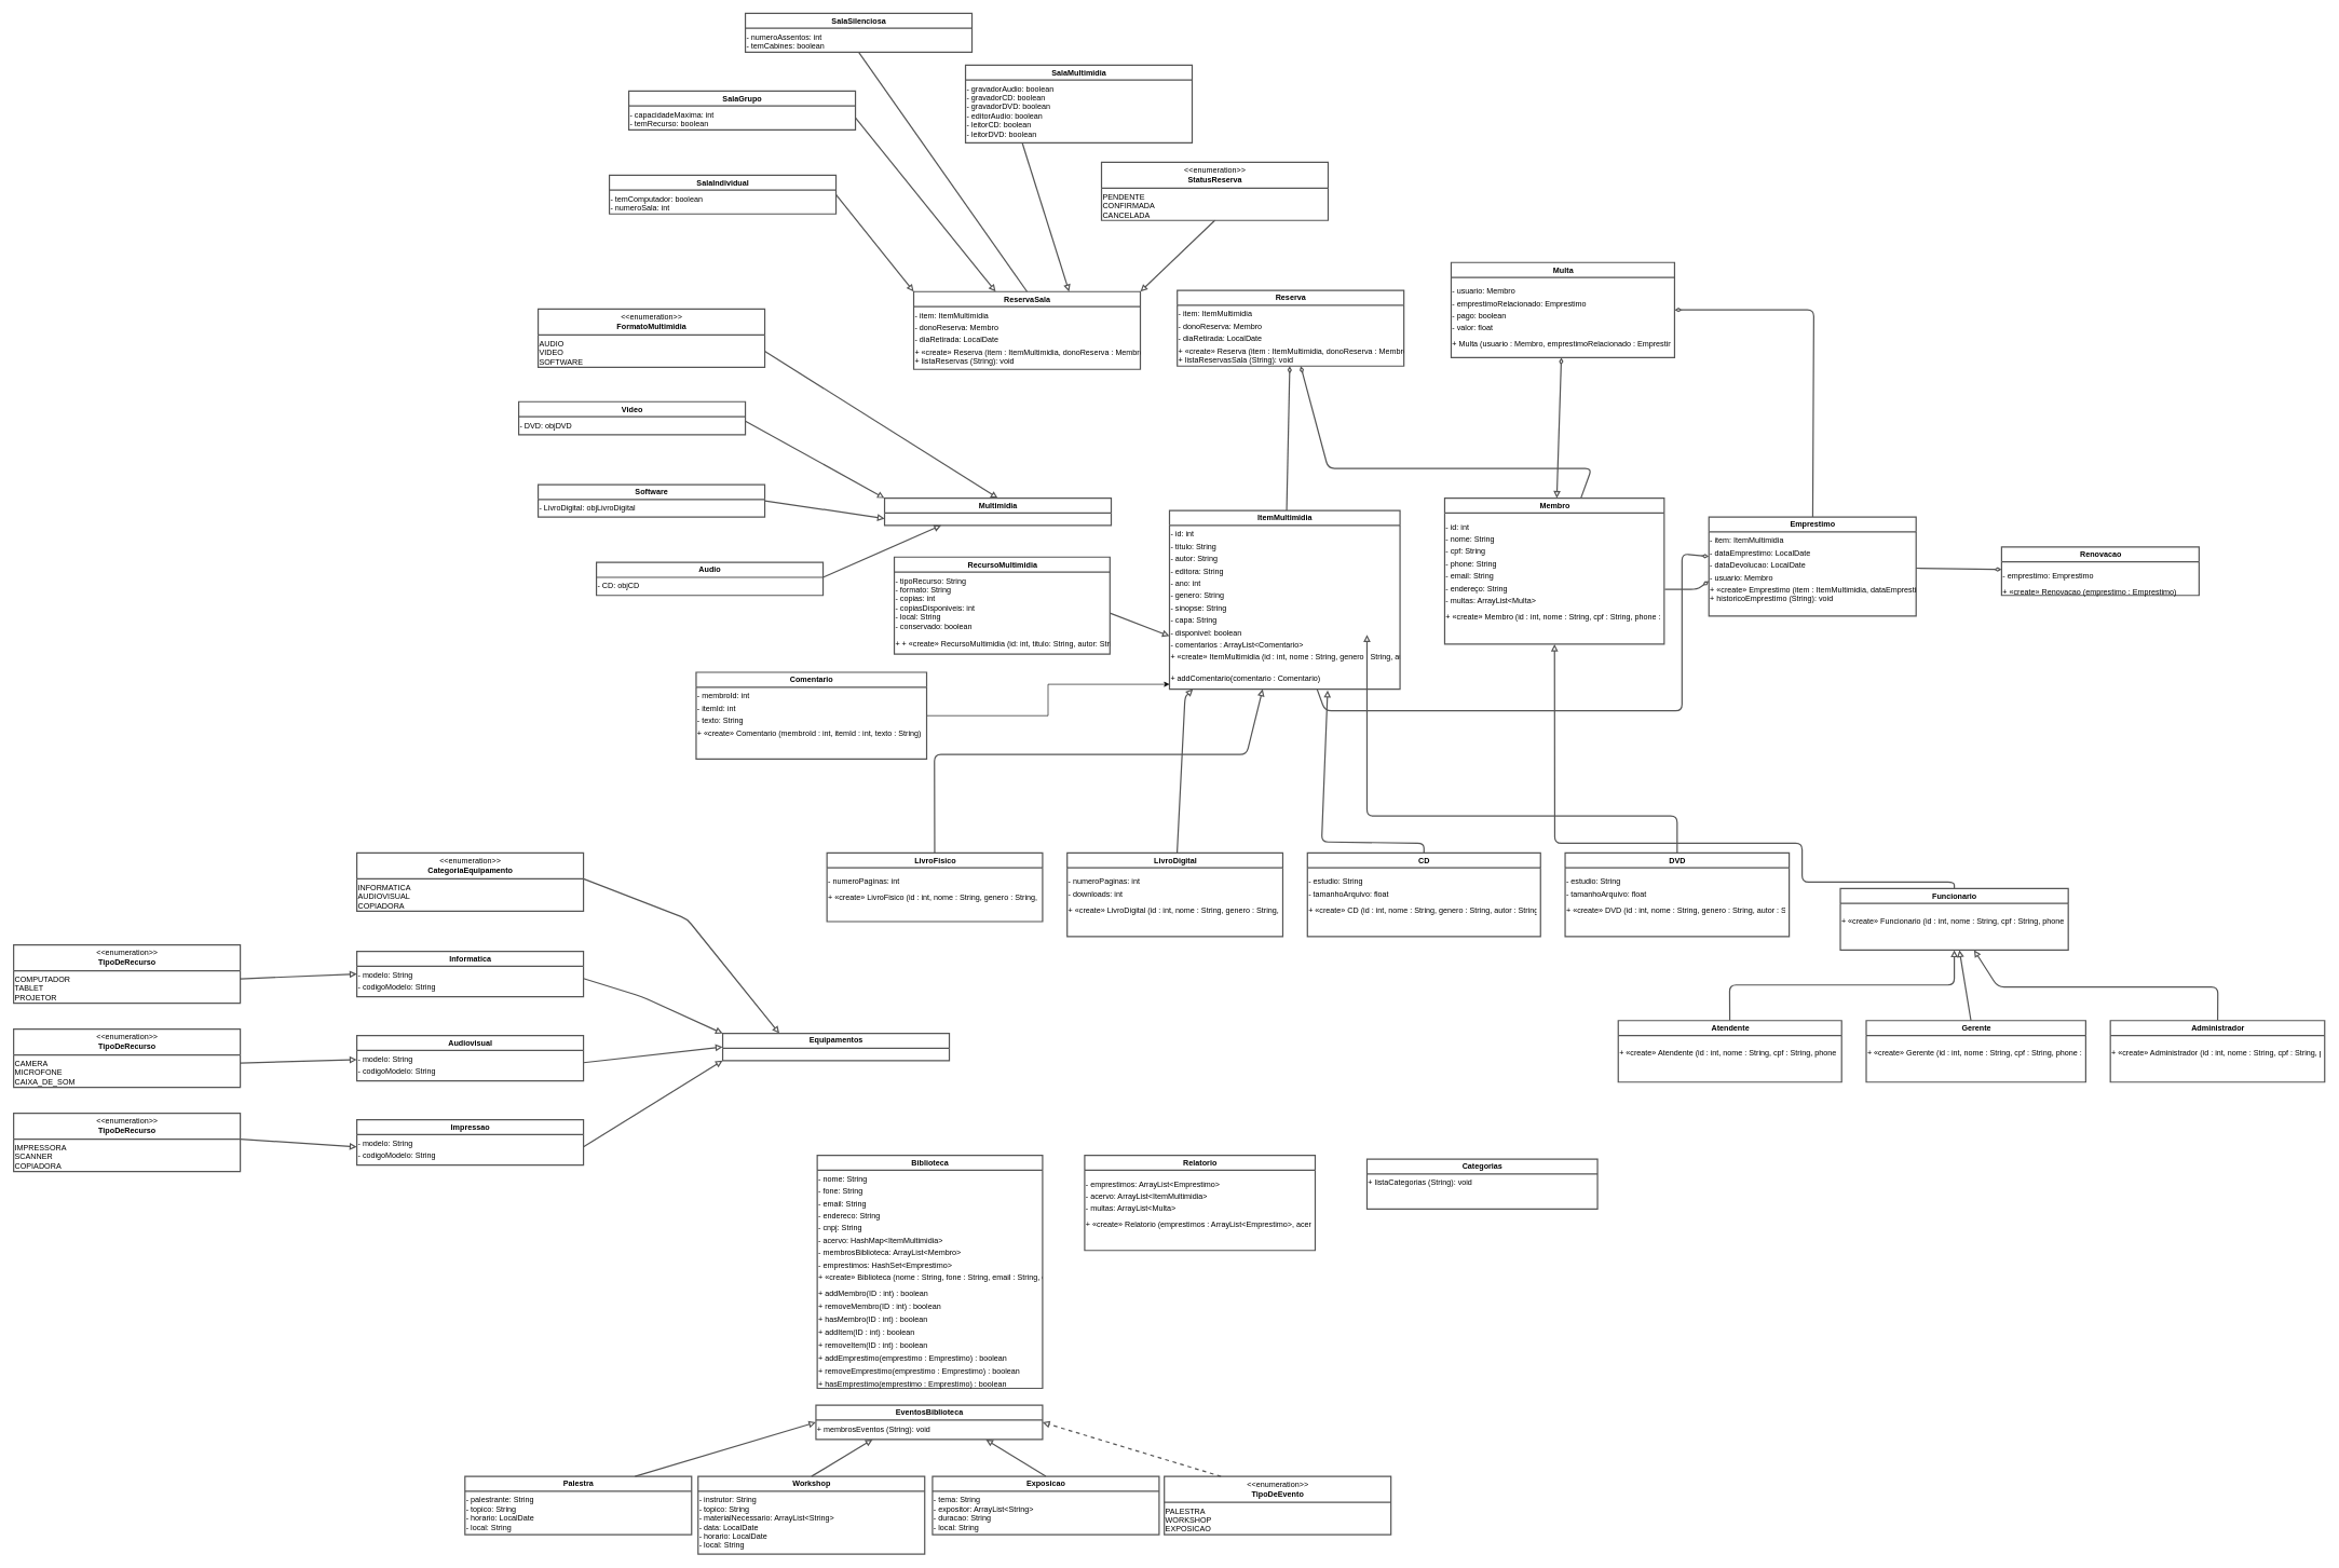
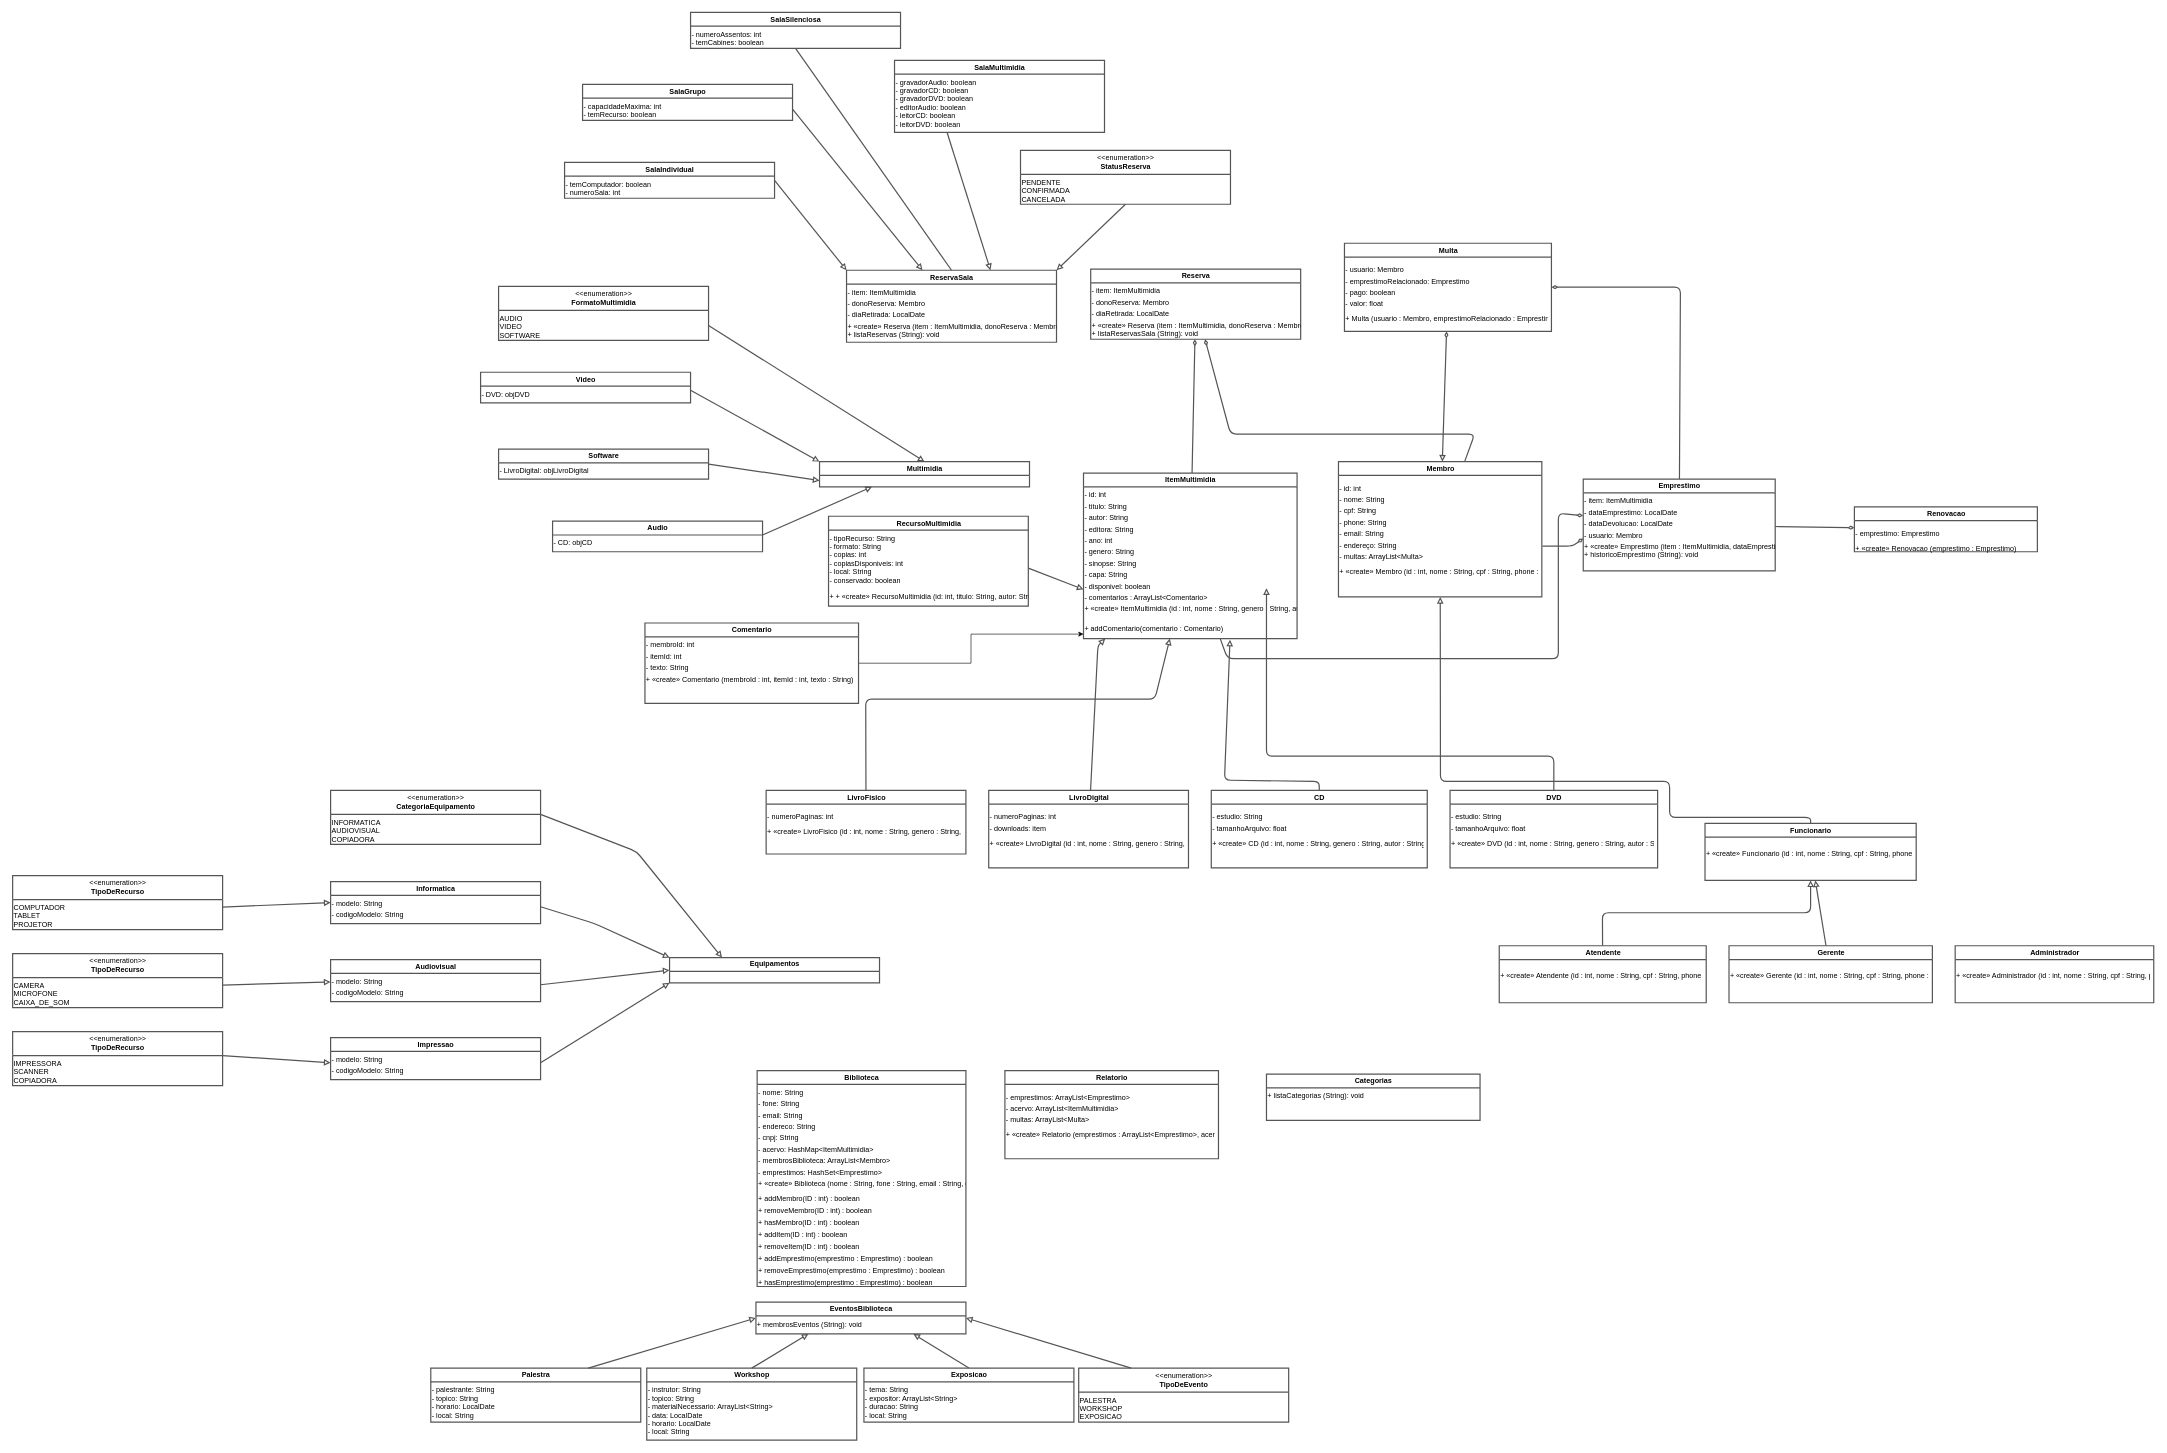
- <mxCell id="96" value="- downloads: int" style="text;portConstraint=eastwest;overflow=hidden;rotatable=0;" parent="94" vertex="1"><mxGeometry y="49.826" width="327" height="19" as="geometry" /></mxCell>
+ <mxCell id="96" value="- downloads: item" style="text;portConstraint=eastwest;overflow=hidden;rotatable=0;" parent="94" vertex="1"><mxGeometry y="49.826" width="327" height="19" as="geometry" /></mxCell>
- <mxCell id="90" value="" style="endArrow=block;startArrow=none;endFill=0;startFill=0;html=1;strokeColor=#555555;strokeWidth=2;shadow=1fillColor=#F2F2F2;" parent="1" source="100" target="92" edge="1"><mxGeometry x="2084" y="1027" width="360" height="129" as="geometry"><mxPoint x="3424" y="1576" as="sourcePoint" /><mxPoint x="3084" y="1467" as="targetPoint" /><Array as="points"><mxPoint x="3424" y="1524" /><mxPoint x="3084" y="1524" /></Array></mxGeometry></mxCell>
- <mxCell id="164" value="" style="endArrow=block;startArrow=none;endFill=0;startFill=0;html=1;strokeColor=#555555;strokeWidth=2;shadow=1fillColor=#F2F2F2;exitX=0.25;exitY=0;exitDx=0;exitDy=0;entryX=1;entryY=0.5;entryDx=0;entryDy=0;dashed=1;" parent="1" source="157" target="159" edge="1"><mxGeometry x="787" y="539" width="74" height="358" as="geometry"><mxPoint x="1747" y="2502" as="sourcePoint" /><mxPoint x="1847" y="2581" as="targetPoint" /><Array as="points" /></mxGeometry></mxCell>
+ <mxCell id="164" value="" style="endArrow=block;startArrow=none;endFill=0;startFill=0;html=1;strokeColor=#555555;strokeWidth=2;shadow=1fillColor=#F2F2F2;exitX=0.25;exitY=0;exitDx=0;exitDy=0;entryX=1;entryY=0.5;entryDx=0;entryDy=0;" parent="1" source="157" target="159" edge="1"><mxGeometry x="787" y="539" width="74" height="358" as="geometry"><mxPoint x="1747" y="2502" as="sourcePoint" /><mxPoint x="1847" y="2581" as="targetPoint" /><Array as="points" /></mxGeometry></mxCell>
